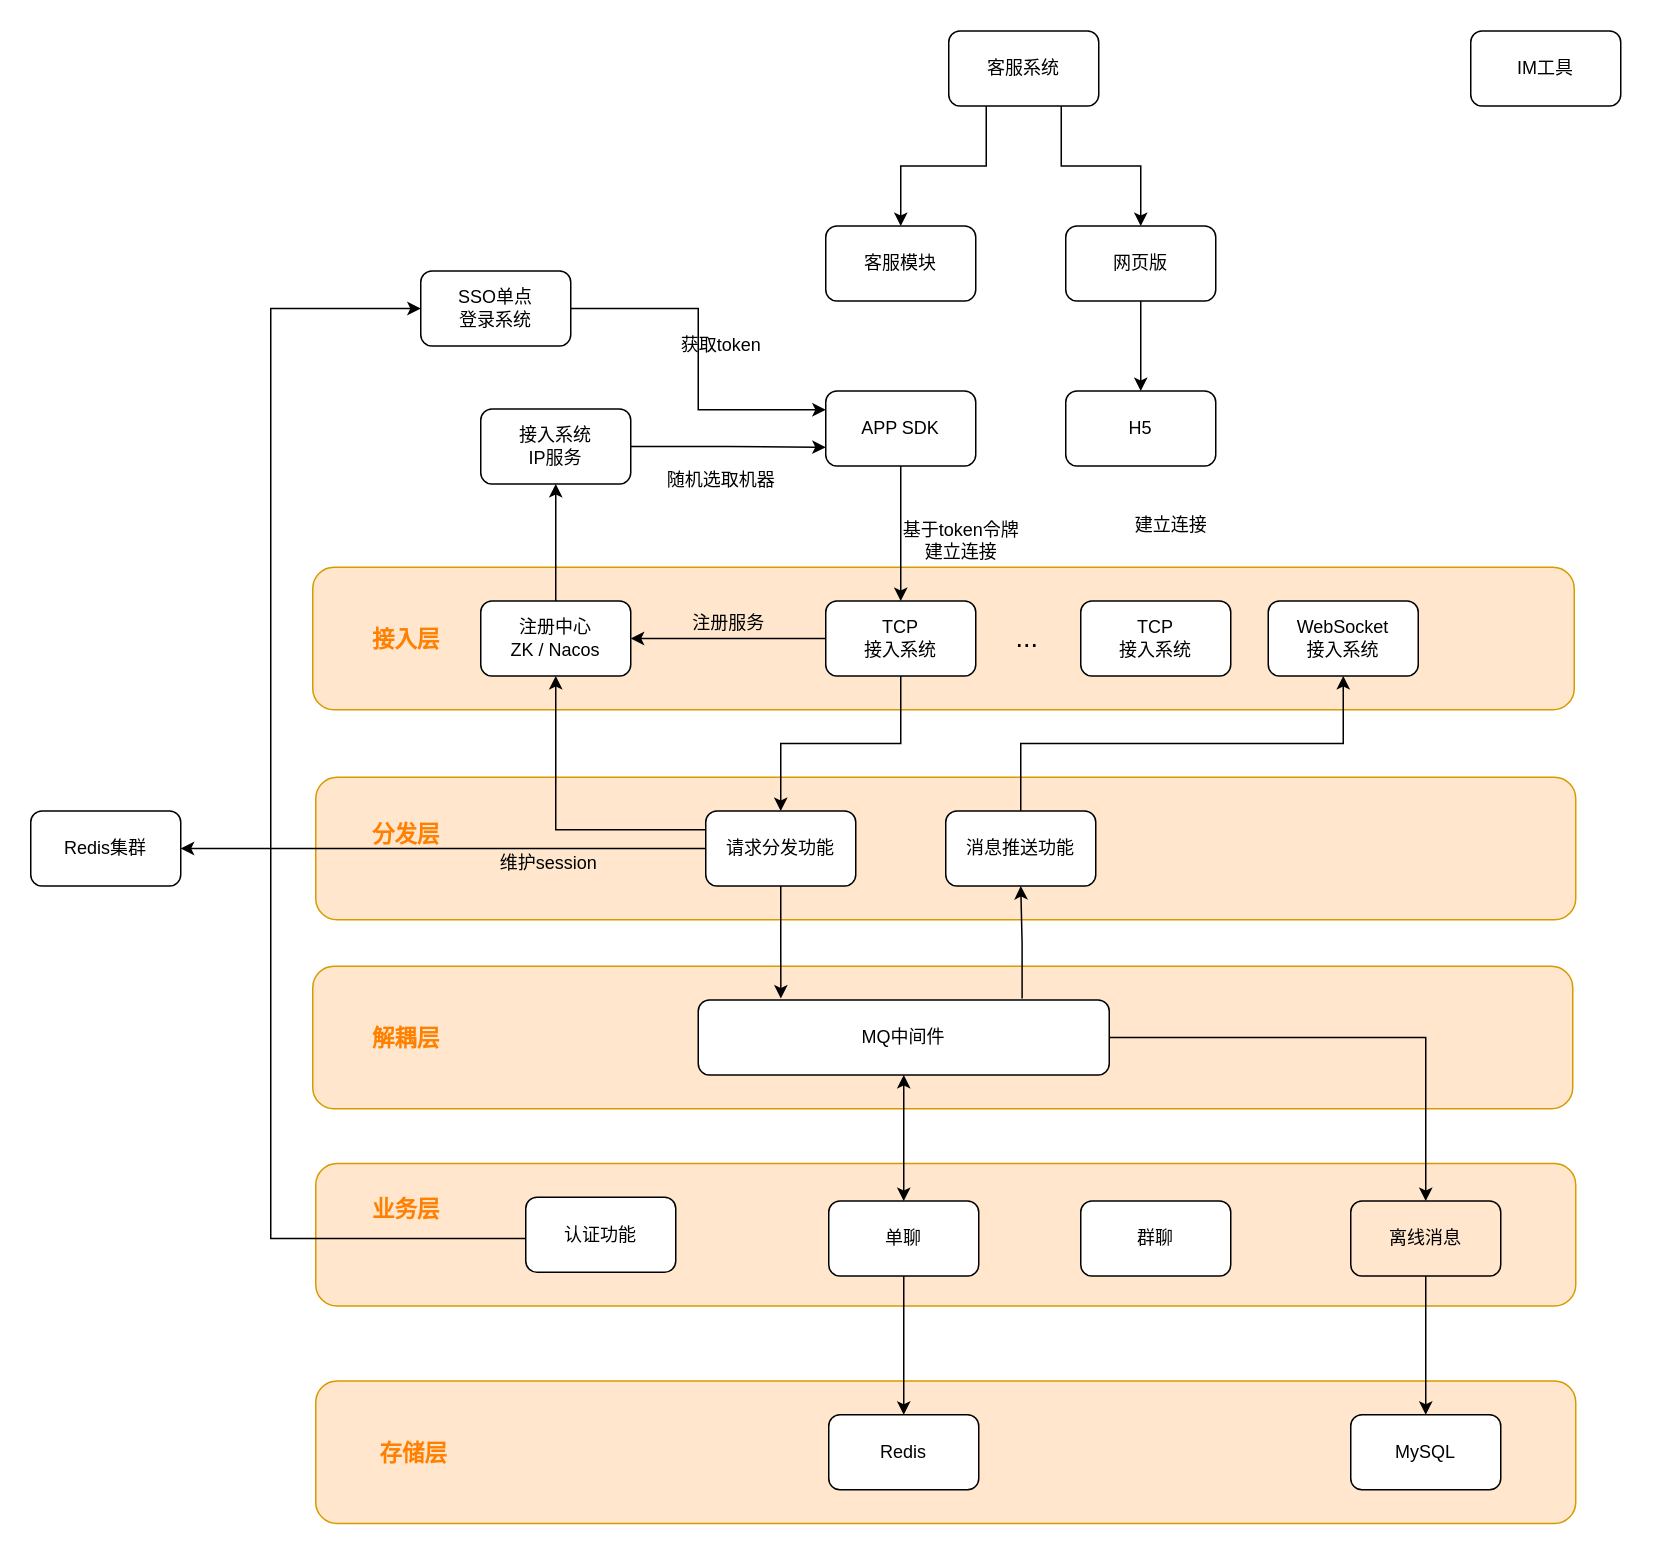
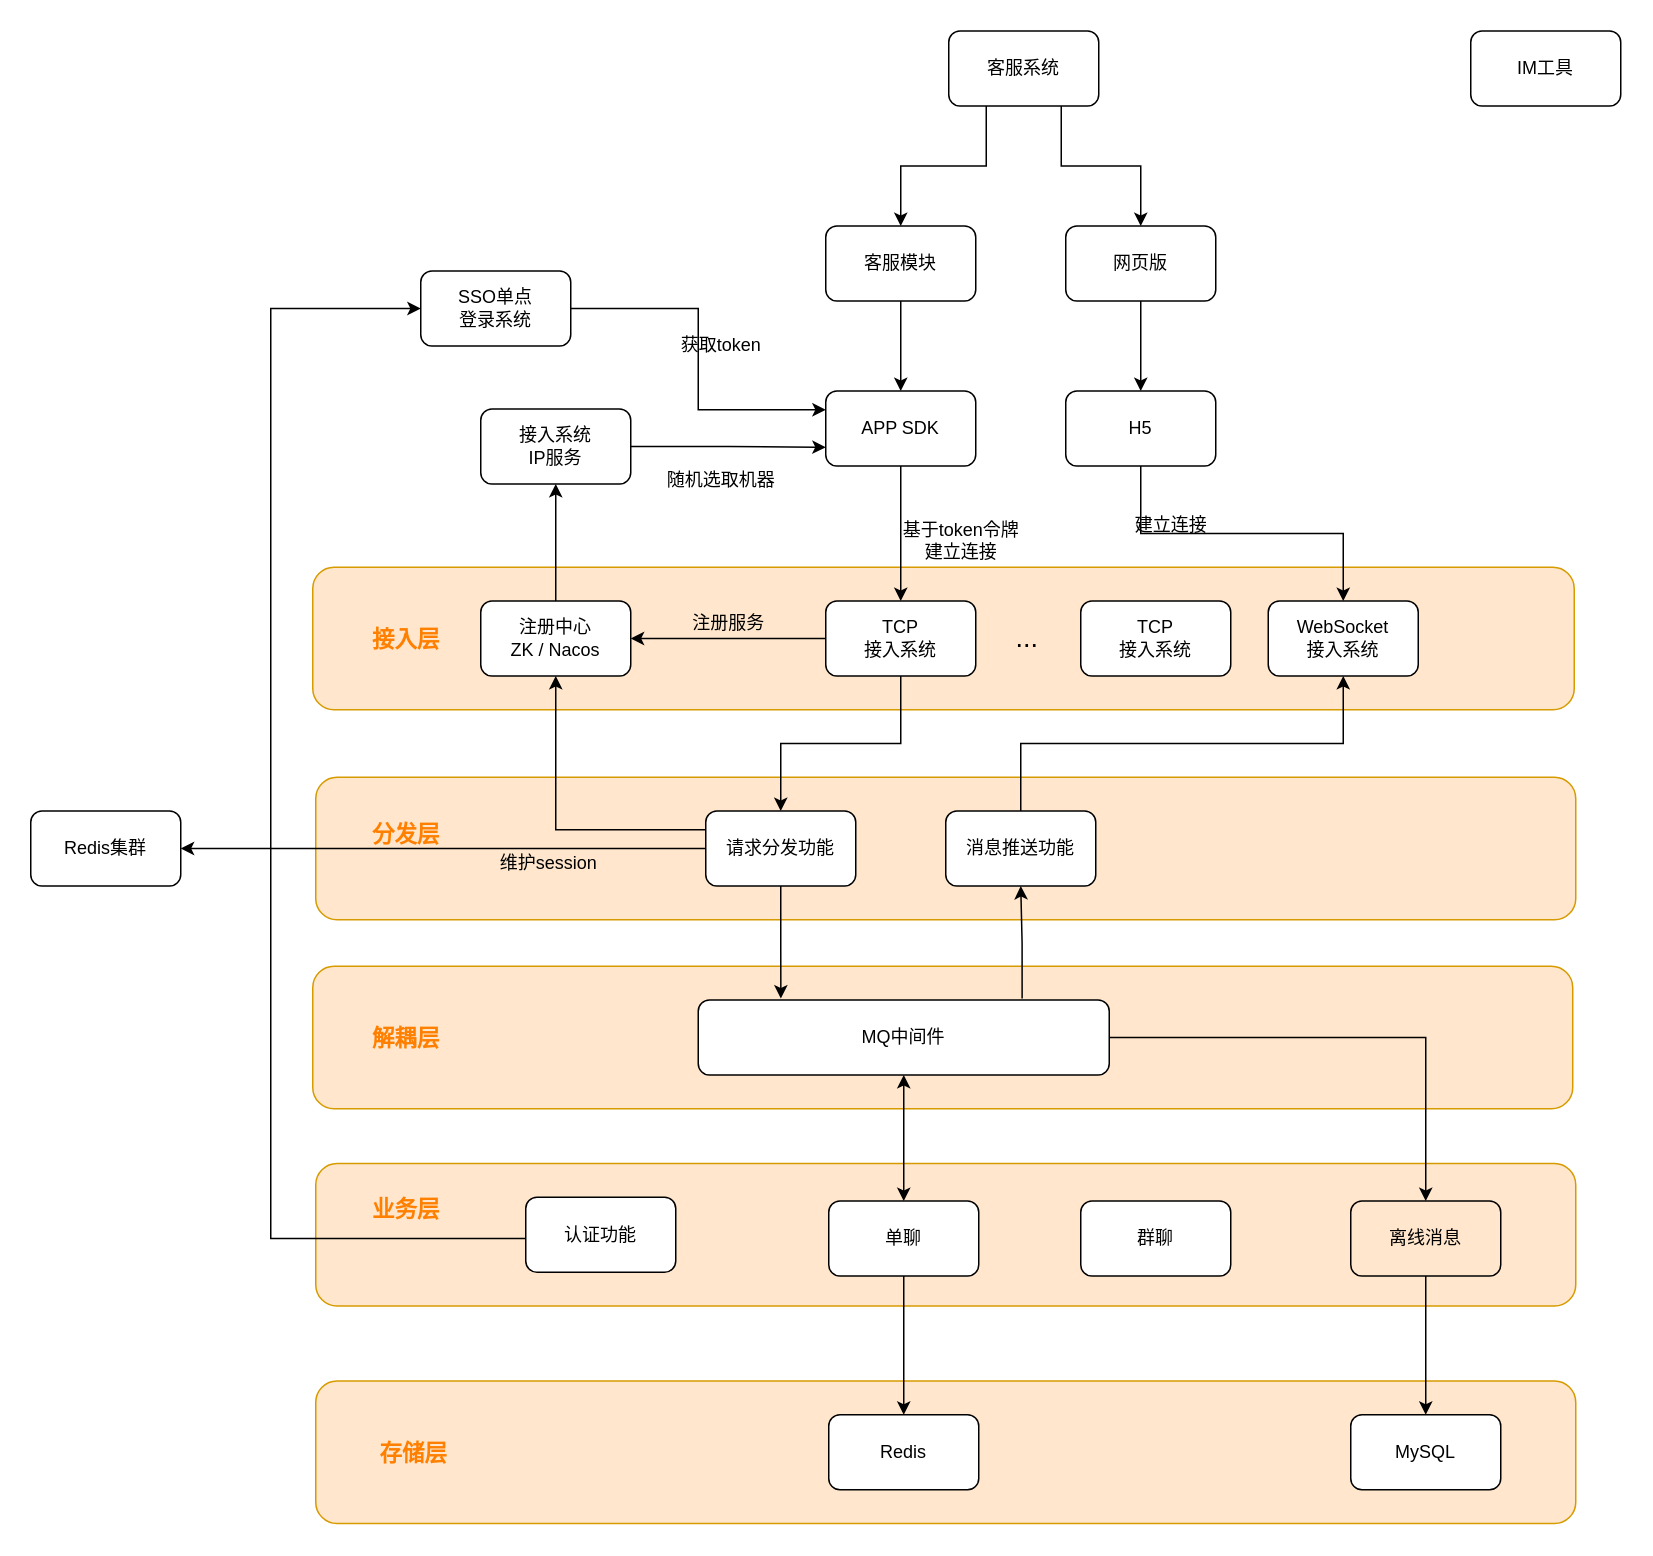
+ <mxCell id="35" style="edgeStyle=orthogonalEdgeStyle;rounded=0;orthogonalLoop=1;jettySize=auto;html=1;exitX=0.5;exitY=1;exitDx=0;exitDy=0;entryX=0.5;entryY=0;entryDx=0;entryDy=0;" parent="1" source="36" target="21" edge="1"><mxGeometry relative="1" as="geometry" /></mxCell>
+ <mxCell id="22" style="edgeStyle=orthogonalEdgeStyle;rounded=0;orthogonalLoop=1;jettySize=auto;html=1;exitX=0.5;exitY=1;exitDx=0;exitDy=0;entryX=0.5;entryY=0;entryDx=0;entryDy=0;" parent="1" source="23" target="9" edge="1"><mxGeometry relative="1" as="geometry" /></mxCell>
